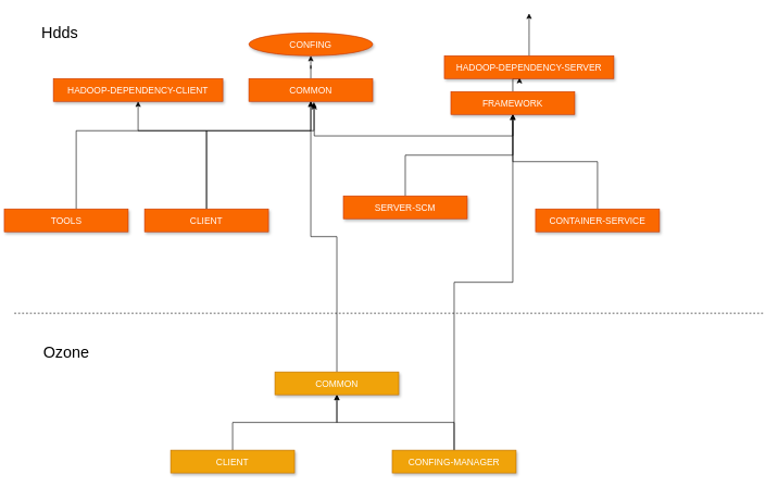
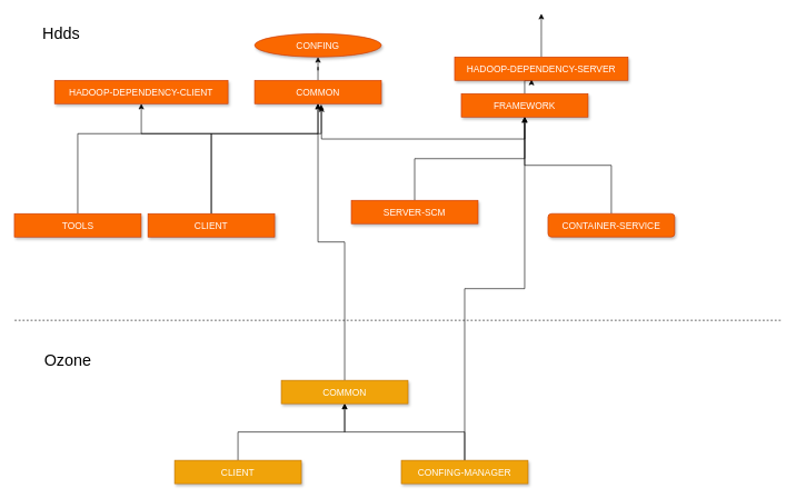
- <mxCell id="24" value="TOOLS" style="rounded=0;whiteSpace=wrap;html=1;shadow=1;fillColor=#fa6800;strokeColor=#C73500;fontColor=#ffffff;fontSize=14;" parent="1" vertex="1"><mxGeometry x="5.69" y="320" width="190" height="35" as="geometry" /></mxCell>
+ <mxCell id="24" value="TOOLS" style="rounded=0;whiteSpace=wrap;html=1;shadow=1;fillColor=#fa6800;strokeColor=#C73500;fontColor=#ffffff;fontSize=14;" parent="1" vertex="1"><mxGeometry x="20.69" y="320" width="190" height="35" as="geometry" /></mxCell>
- <mxCell id="15" value="CONTAINER-SERVICE" style="rounded=0;whiteSpace=wrap;html=1;shadow=1;fillColor=#fa6800;strokeColor=#C73500;fontColor=#ffffff;fontSize=14;" parent="1" vertex="1"><mxGeometry x="821" y="320" width="190" height="35" as="geometry" /></mxCell>
+ <mxCell id="15" value="CONTAINER-SERVICE" style="whiteSpace=wrap;html=1;shadow=1;fillColor=#fa6800;strokeColor=#C73500;fontColor=#ffffff;fontSize=14;rounded=1;" parent="1" vertex="1"><mxGeometry x="821" y="320" width="190" height="35" as="geometry" /></mxCell>
